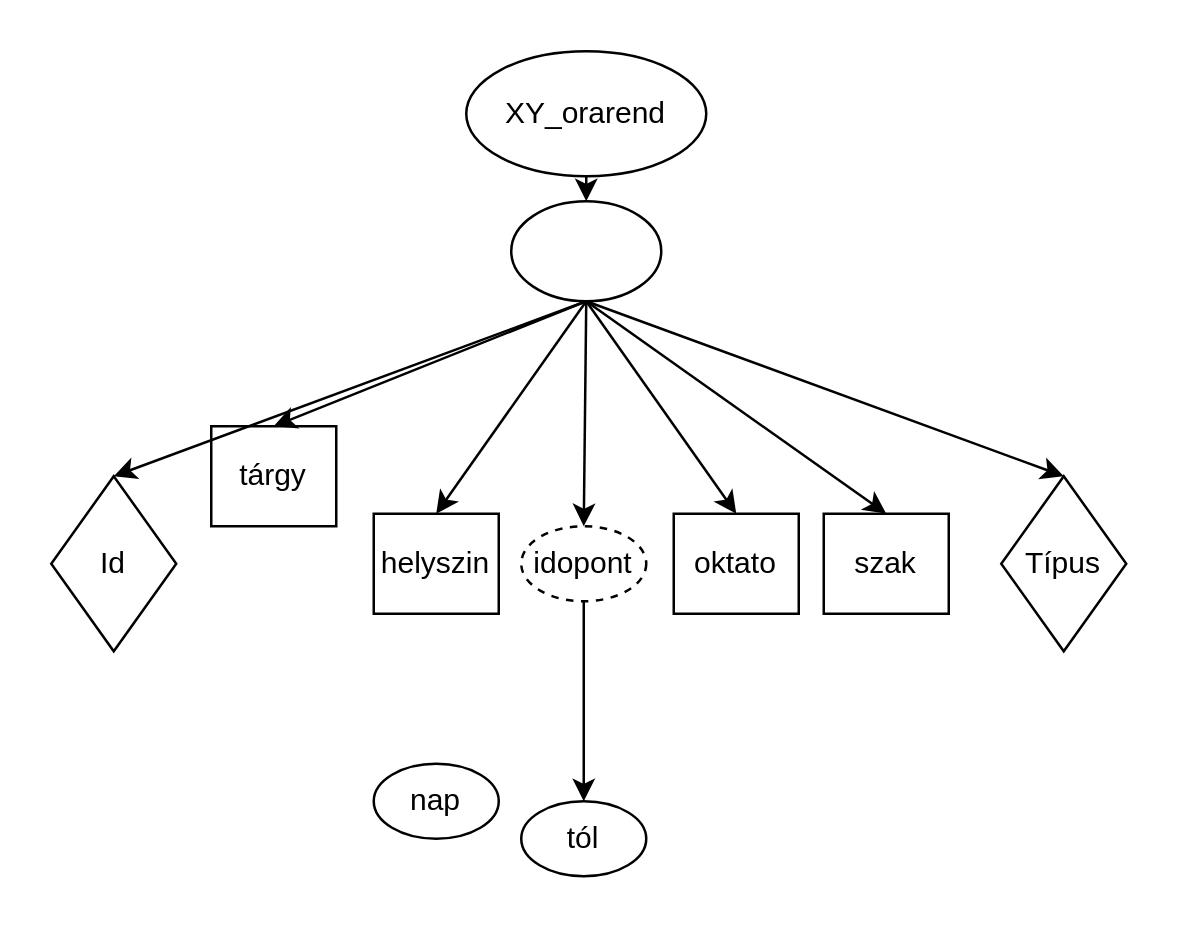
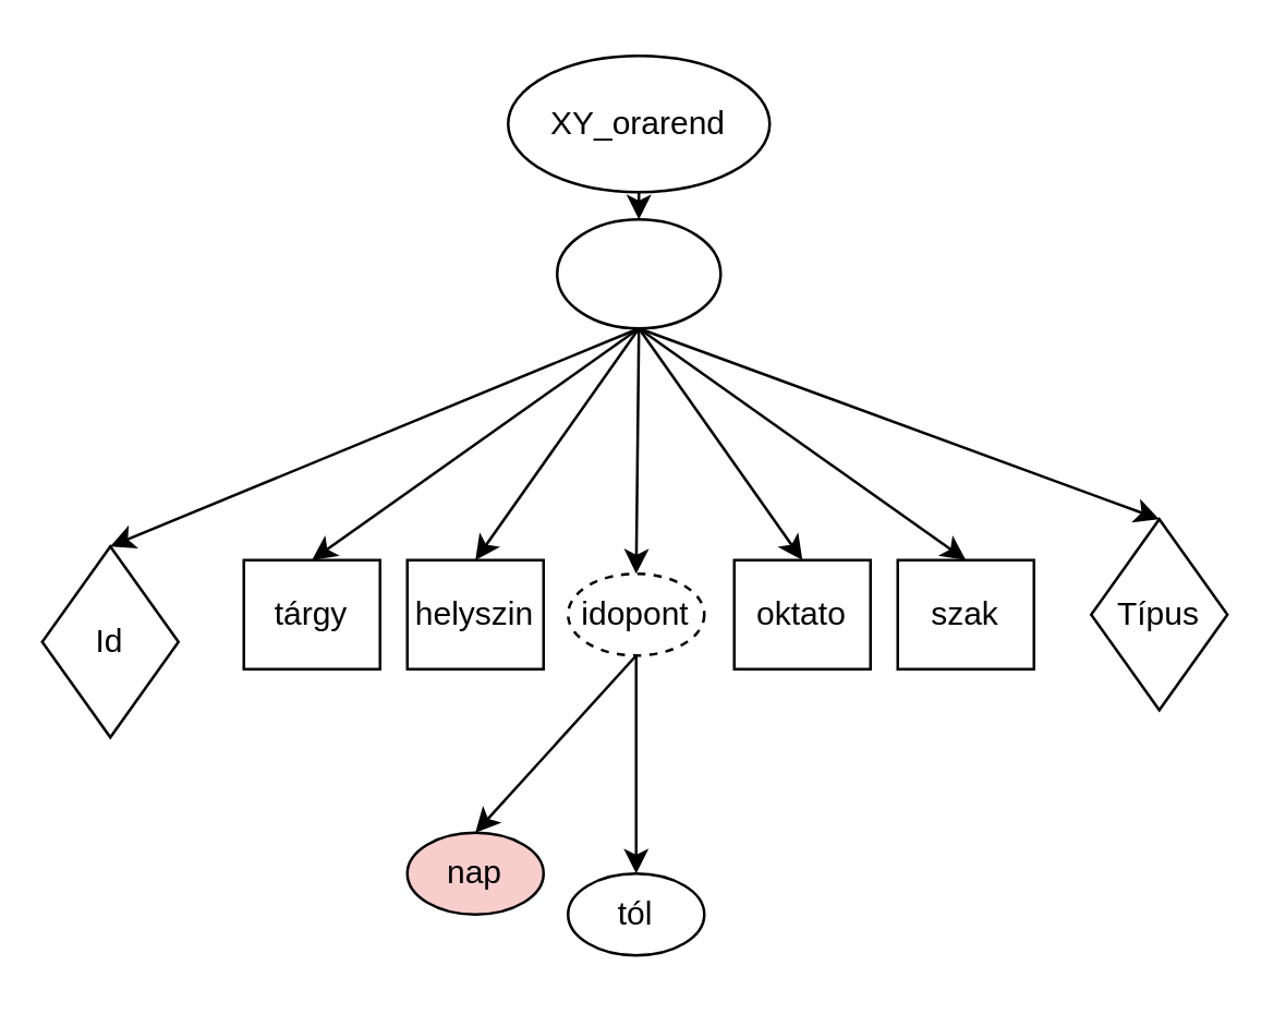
- <mxCell id="4" value="tárgy" style="rounded=0;whiteSpace=wrap;html=1;" parent="1" vertex="1"><mxGeometry x="84" y="170" width="50" height="40" as="geometry" /></mxCell>
+ <mxCell id="4" value="tárgy" style="rounded=0;whiteSpace=wrap;html=1;" parent="1" vertex="1"><mxGeometry x="89" y="205" width="50" height="40" as="geometry" /></mxCell>
- <mxCell id="19" value="Id" style="rhombus;whiteSpace=wrap;html=1;" vertex="1" parent="1"><mxGeometry x="20" y="190" width="50" height="70" as="geometry" /></mxCell>
+ <mxCell id="19" value="Id" style="rhombus;whiteSpace=wrap;html=1;" vertex="1" parent="1"><mxGeometry x="15" y="200" width="50" height="70" as="geometry" /></mxCell>
+ <mxCell id="18" value="" style="endArrow=classic;html=1;rounded=0;entryX=0.5;entryY=0;entryDx=0;entryDy=0;exitX=0.5;exitY=1;exitDx=0;exitDy=0;" edge="1" parent="1" source="6" target="7"><mxGeometry width="50" height="50" relative="1" as="geometry"><mxPoint x="230" y="245" as="sourcePoint" /><mxPoint x="270" y="205" as="targetPoint" /></mxGeometry></mxCell>
- <mxCell id="7" value="nap" style="ellipse;whiteSpace=wrap;html=1;" parent="1" vertex="1"><mxGeometry x="149" y="305" width="50" height="30" as="geometry" /></mxCell>
+ <mxCell id="7" value="nap" style="ellipse;whiteSpace=wrap;html=1;fillColor=#f8cecc;" parent="1" vertex="1"><mxGeometry x="149" y="305" width="50" height="30" as="geometry" /></mxCell>
